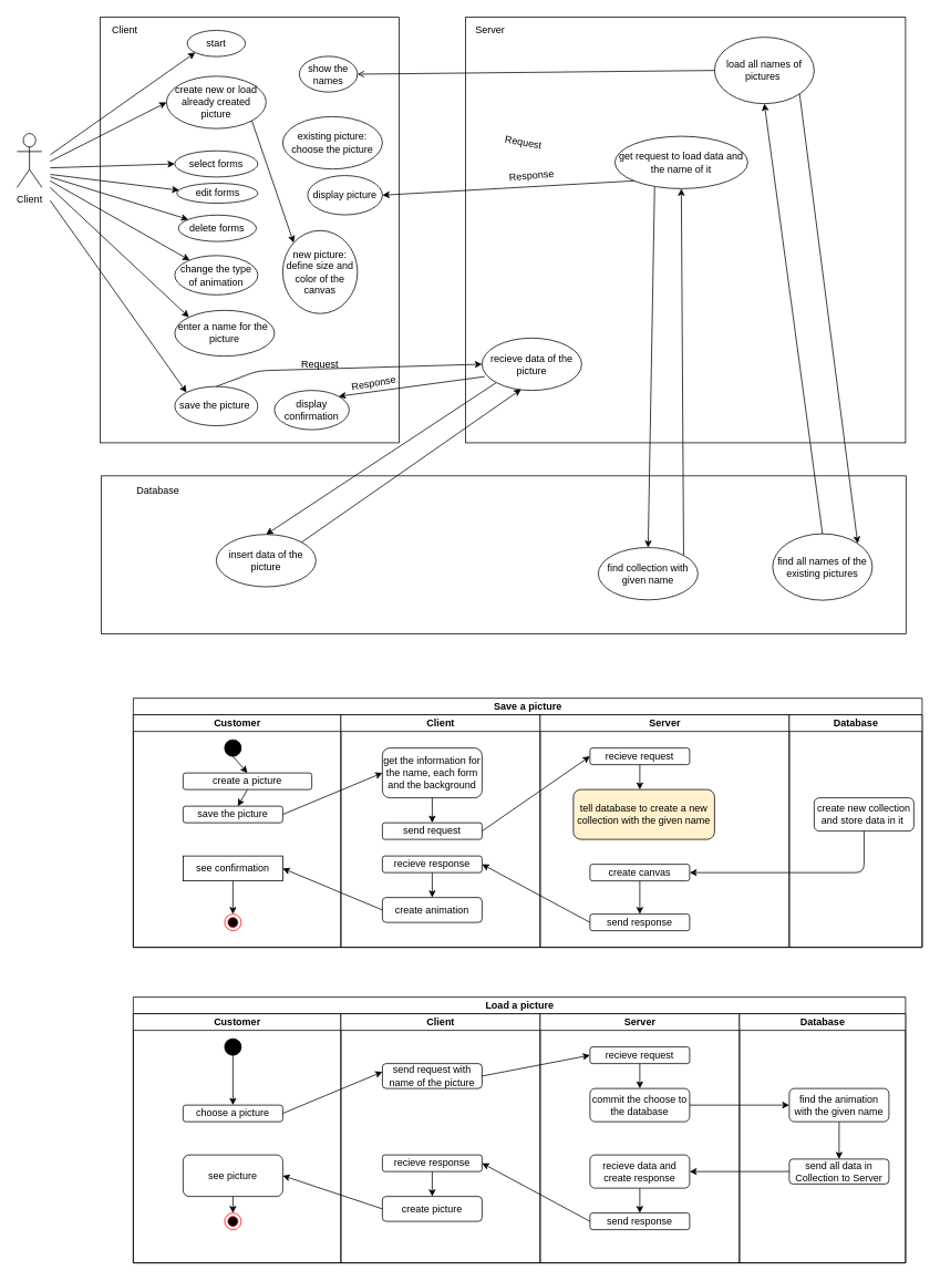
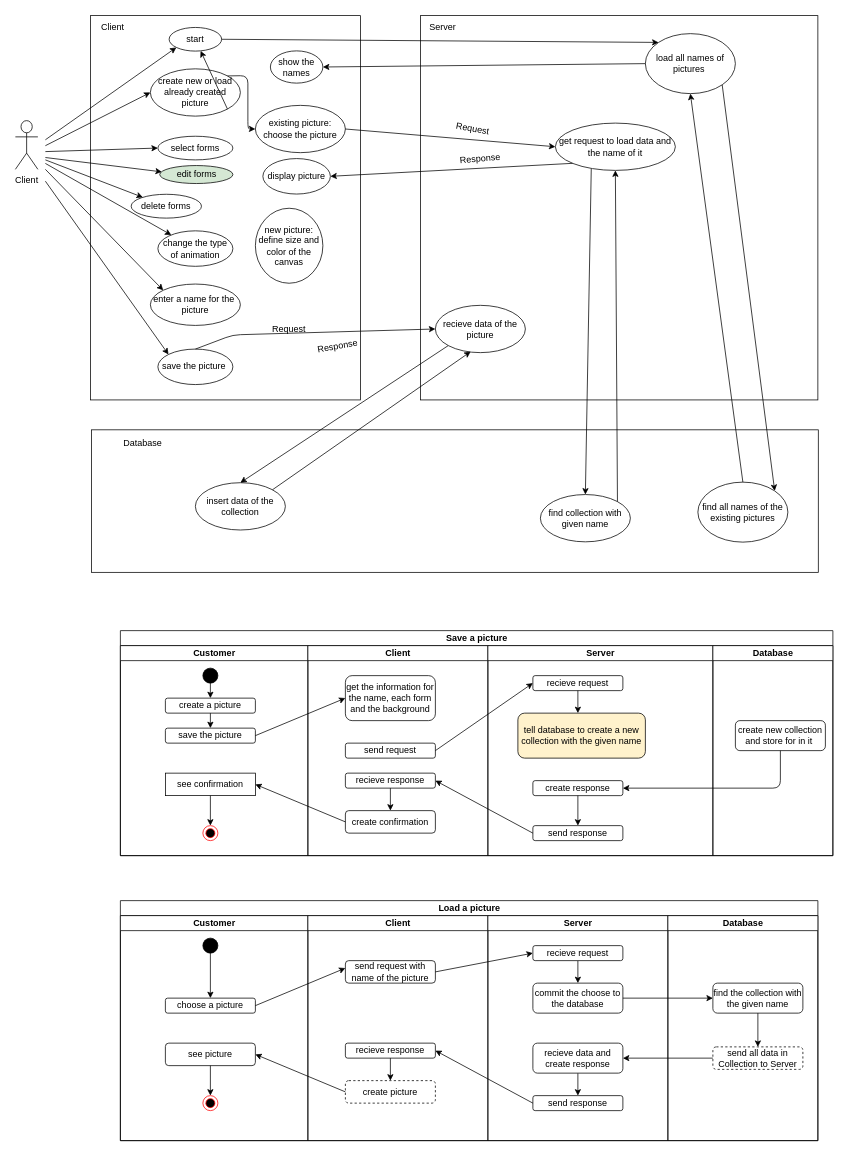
+ <mxCell id="109" value="" style="endArrow=classic;html=1;exitX=1;exitY=0.5;exitDx=0;exitDy=0;entryX=0;entryY=0;entryDx=0;entryDy=0;" edge="1" parent="1" source="5" target="108"><mxGeometry width="50" height="50" relative="1" as="geometry"><mxPoint x="650" y="110" as="sourcePoint" /><mxPoint x="700" y="60" as="targetPoint" /></mxGeometry></mxCell>
- <mxCell id="113" value="" style="endArrow=open;html=1;exitX=0;exitY=0.5;exitDx=0;exitDy=0;entryX=1;entryY=0.5;entryDx=0;entryDy=0;" edge="1" parent="1" source="108" target="114"><mxGeometry width="50" height="50" relative="1" as="geometry"><mxPoint x="590" y="130" as="sourcePoint" /><mxPoint x="640" y="80" as="targetPoint" /></mxGeometry></mxCell>
+ <mxCell id="113" value="" style="endArrow=classic;html=1;exitX=0;exitY=0.5;exitDx=0;exitDy=0;entryX=1;entryY=0.5;entryDx=0;entryDy=0;" edge="1" parent="1" source="108" target="114"><mxGeometry width="50" height="50" relative="1" as="geometry"><mxPoint x="590" y="130" as="sourcePoint" /><mxPoint x="640" y="80" as="targetPoint" /></mxGeometry></mxCell>
+ <mxCell id="26" value="" style="endArrow=classic;html=1;exitX=1;exitY=0;exitDx=0;exitDy=0;entryX=0;entryY=0.5;entryDx=0;entryDy=0;" parent="1" source="11" target="16" edge="1"><mxGeometry width="50" height="50" relative="1" as="geometry"><mxPoint x="40" y="351.097" as="sourcePoint" /><mxPoint x="90" y="311.681" as="targetPoint" /><Array as="points"><mxPoint x="330" y="100" /><mxPoint x="330" y="171" /></Array></mxGeometry></mxCell>
+ <mxCell id="39" value="" style="endArrow=classic;html=1;exitX=1;exitY=0.5;exitDx=0;exitDy=0;entryX=0;entryY=0.5;entryDx=0;entryDy=0;" parent="1" source="16" target="34" edge="1"><mxGeometry width="50" height="50" relative="1" as="geometry"><mxPoint x="650" y="368.264" as="sourcePoint" /><mxPoint x="700" y="328.848" as="targetPoint" /></mxGeometry></mxCell>
- <mxCell id="27" value="" style="endArrow=classic;html=1;exitX=1;exitY=1;exitDx=0;exitDy=0;entryX=0;entryY=0;entryDx=0;entryDy=0;" parent="1" source="11" target="12" edge="1"><mxGeometry width="50" height="50" relative="1" as="geometry"><mxPoint x="40" y="382.63" as="sourcePoint" /><mxPoint x="90" y="343.214" as="targetPoint" /></mxGeometry></mxCell>
+ <mxCell id="27" value="" style="endArrow=classic;html=1;exitX=1;exitY=1;exitDx=0;exitDy=0;" parent="1" source="11" target="5" edge="1"><mxGeometry width="50" height="50" relative="1" as="geometry"><mxPoint x="40" y="382.63" as="sourcePoint" /><mxPoint x="90" y="343.214" as="targetPoint" /></mxGeometry></mxCell>
- <mxCell id="7" value="edit forms" style="ellipse;whiteSpace=wrap;html=1;" parent="1" vertex="1"><mxGeometry x="212.5" y="219.88" width="97.5" height="24" as="geometry" /></mxCell>
+ <mxCell id="7" value="edit forms" style="ellipse;whiteSpace=wrap;html=1;fillColor=#d5e8d4;" parent="1" vertex="1"><mxGeometry x="212.5" y="219.88" width="97.5" height="24" as="geometry" /></mxCell>
- <mxCell id="36" value="display picture" style="ellipse;whiteSpace=wrap;html=1;" parent="1" vertex="1"><mxGeometry x="370" y="210.599" width="90" height="47.3" as="geometry" /></mxCell>
+ <mxCell id="36" value="display picture" style="ellipse;whiteSpace=wrap;html=1;" parent="1" vertex="1"><mxGeometry x="350" y="210.599" width="90" height="47.3" as="geometry" /></mxCell>
- <mxCell id="104" value="delete forms" style="ellipse;whiteSpace=wrap;html=1;" parent="1" vertex="1"><mxGeometry x="214.38" y="258.21" width="93.75" height="31.79" as="geometry" /></mxCell>
+ <mxCell id="104" value="delete forms" style="ellipse;whiteSpace=wrap;html=1;" parent="1" vertex="1"><mxGeometry x="174.38" y="258.21" width="93.75" height="31.79" as="geometry" /></mxCell>
- <mxCell id="9" value="enter a name for the&amp;nbsp;&lt;br&gt;picture" style="ellipse;whiteSpace=wrap;html=1;" parent="1" vertex="1"><mxGeometry x="210" y="372.9" width="120" height="55.183" as="geometry" /></mxCell>
+ <mxCell id="9" value="enter a name for the&amp;nbsp;&lt;br&gt;picture" style="ellipse;whiteSpace=wrap;html=1;" parent="1" vertex="1"><mxGeometry x="200" y="377.9" width="120" height="55.183" as="geometry" /></mxCell>
- <mxCell id="31" value="" style="endArrow=classic;html=1;exitX=0.027;exitY=0.736;exitDx=0;exitDy=0;exitPerimeter=0;entryX=1;entryY=0;entryDx=0;entryDy=0;" parent="1" source="17" target="30" edge="1"><mxGeometry width="50" height="50" relative="1" as="geometry"><mxPoint x="220" y="634.894" as="sourcePoint" /><mxPoint x="270" y="595.478" as="targetPoint" /></mxGeometry></mxCell>
- <mxCell id="30" value="display confirmation" style="ellipse;whiteSpace=wrap;html=1;" parent="1" vertex="1"><mxGeometry x="330" y="469.346" width="90" height="47.3" as="geometry" /></mxCell>
- <mxCell id="18" value="insert data of the picture" style="ellipse;whiteSpace=wrap;html=1;" parent="1" vertex="1"><mxGeometry x="260" y="642.778" width="120" height="63.066" as="geometry" /></mxCell>
+ <mxCell id="18" value="insert data of the collection" style="ellipse;whiteSpace=wrap;html=1;" parent="1" vertex="1"><mxGeometry x="260" y="642.778" width="120" height="63.066" as="geometry" /></mxCell>
- <mxCell id="46" value="create a picture" style="rounded=1;whiteSpace=wrap;html=1;" parent="44" vertex="1"><mxGeometry x="60" y="70" width="155" height="20" as="geometry" /></mxCell>
+ <mxCell id="46" value="create a picture" style="rounded=1;whiteSpace=wrap;html=1;" parent="44" vertex="1"><mxGeometry x="60" y="70" width="120" height="20" as="geometry" /></mxCell>
- <mxCell id="58" value="" style="endArrow=classic;html=1;exitX=0.5;exitY=1;exitDx=0;exitDy=0;entryX=0.5;entryY=0;entryDx=0;entryDy=0;" parent="53" source="54" target="55" edge="1"><mxGeometry width="50" height="50" relative="1" as="geometry"><mxPoint x="-350" y="260" as="sourcePoint" /><mxPoint x="-300" y="210" as="targetPoint" /></mxGeometry></mxCell>
- <mxCell id="71" value="create new collection and store data in it&amp;nbsp;" style="rounded=1;whiteSpace=wrap;html=1;fillColor=#FFFFFF;" vertex="1" parent="70"><mxGeometry x="30" y="100" width="120" height="40" as="geometry" /></mxCell>
+ <mxCell id="71" value="create new collection and store for in it&amp;nbsp;" style="rounded=1;whiteSpace=wrap;html=1;fillColor=#FFFFFF;" vertex="1" parent="70"><mxGeometry x="30" y="100" width="120" height="40" as="geometry" /></mxCell>
- <mxCell id="63" value="create canvas" style="rounded=1;whiteSpace=wrap;html=1;fillColor=#FFFFFF;" parent="60" vertex="1"><mxGeometry x="60" y="180" width="120" height="20" as="geometry" /></mxCell>
+ <mxCell id="63" value="create response" style="rounded=1;whiteSpace=wrap;html=1;fillColor=#FFFFFF;" parent="60" vertex="1"><mxGeometry x="60" y="180" width="120" height="20" as="geometry" /></mxCell>
- <mxCell id="57" value="create animation" style="rounded=1;whiteSpace=wrap;html=1;fillColor=#FFFFFF;" parent="53" vertex="1"><mxGeometry x="50" y="220" width="120" height="30" as="geometry" /></mxCell>
+ <mxCell id="57" value="create confirmation" style="rounded=1;whiteSpace=wrap;html=1;fillColor=#FFFFFF;" parent="53" vertex="1"><mxGeometry x="50" y="220" width="120" height="30" as="geometry" /></mxCell>
- <mxCell id="100" value="find the animation with the given name" style="rounded=1;whiteSpace=wrap;html=1;fillColor=#FFFFFF;" vertex="1" parent="98"><mxGeometry x="60" y="90" width="120" height="40" as="geometry" /></mxCell>
+ <mxCell id="100" value="find the collection with the given name" style="rounded=1;whiteSpace=wrap;html=1;fillColor=#FFFFFF;" vertex="1" parent="98"><mxGeometry x="60" y="90" width="120" height="40" as="geometry" /></mxCell>
- <mxCell id="99" value="send all data in Collection to Server" style="rounded=1;whiteSpace=wrap;html=1;fillColor=#FFFFFF;" vertex="1" parent="98"><mxGeometry x="60" y="175" width="120" height="30" as="geometry" /></mxCell>
+ <mxCell id="99" value="send all data in Collection to Server" style="rounded=1;whiteSpace=wrap;html=1;fillColor=#FFFFFF;dashed=1;" vertex="1" parent="98"><mxGeometry x="60" y="175" width="120" height="30" as="geometry" /></mxCell>
- <mxCell id="78" value="see picture" style="rounded=1;whiteSpace=wrap;html=1;fillColor=#FFFFFF;" parent="76" vertex="1"><mxGeometry x="60" y="170" width="120" height="50" as="geometry" /></mxCell>
+ <mxCell id="78" value="see picture" style="rounded=1;whiteSpace=wrap;html=1;fillColor=#FFFFFF;" parent="76" vertex="1"><mxGeometry x="60" y="170" width="120" height="30" as="geometry" /></mxCell>
- <mxCell id="85" value="create picture" style="rounded=1;whiteSpace=wrap;html=1;fillColor=#FFFFFF;" parent="83" vertex="1"><mxGeometry x="50" y="220" width="120" height="30" as="geometry" /></mxCell>
+ <mxCell id="85" value="create picture" style="rounded=1;whiteSpace=wrap;html=1;fillColor=#FFFFFF;dashed=1;" parent="83" vertex="1"><mxGeometry x="50" y="220" width="120" height="30" as="geometry" /></mxCell>
